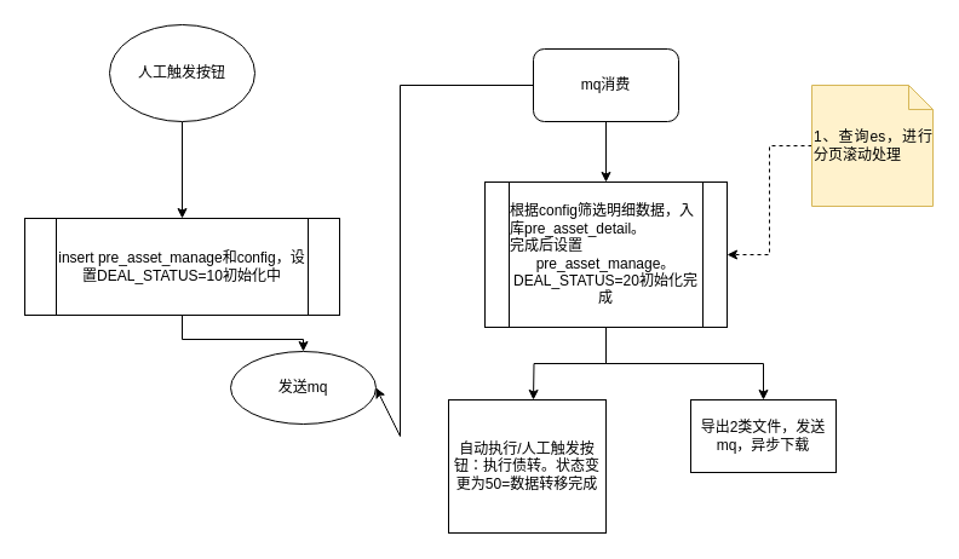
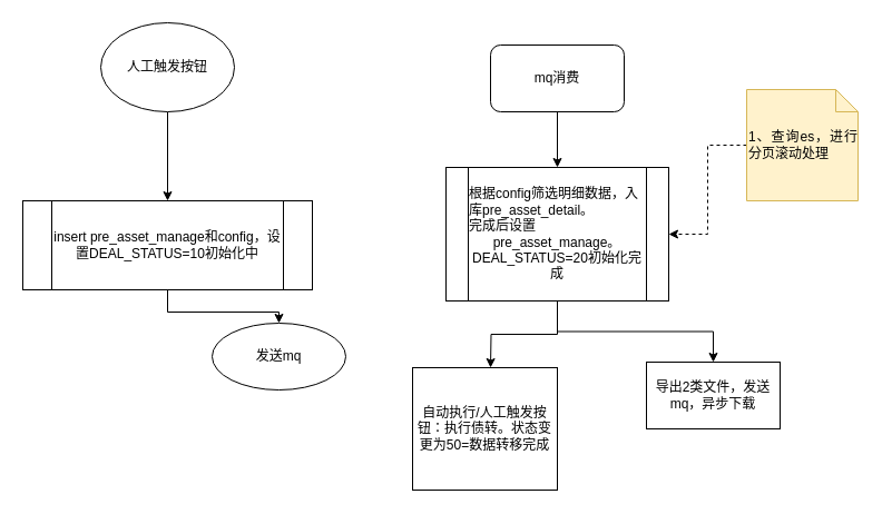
- <mxCell id="14" value="&lt;div style=&quot;text-align: justify&quot;&gt;&lt;span&gt;1、查询es，进行分页滚动处理&lt;/span&gt;&lt;/div&gt;" style="shape=note;size=20;whiteSpace=wrap;html=1;fillColor=#fff2cc;strokeColor=#d6b656;align=left;" vertex="1" parent="1"><mxGeometry x="670" y="70" width="100" height="100" as="geometry" /></mxCell>
+ <mxCell id="14" value="&lt;div style=&quot;text-align: justify&quot;&gt;&lt;span&gt;1、查询es，进行分页滚动处理&lt;/span&gt;&lt;/div&gt;" style="shape=note;size=20;whiteSpace=wrap;html=1;fillColor=#fff2cc;strokeColor=#d6b656;align=left;" vertex="1" parent="1"><mxGeometry x="670" y="80" width="100" height="100" as="geometry" /></mxCell>
- <mxCell id="7" value="" style="endArrow=classic;html=1;rounded=0;entryX=1;entryY=0.5;entryDx=0;entryDy=0;exitX=0;exitY=0.5;exitDx=0;exitDy=0;" edge="1" parent="1" source="9" target="6"><mxGeometry width="50" height="50" relative="1" as="geometry"><mxPoint x="320" y="360" as="sourcePoint" /><mxPoint x="330" y="410" as="targetPoint" /><Array as="points"><mxPoint x="330" y="70" /><mxPoint x="330" y="360" /></Array></mxGeometry></mxCell>
- <mxCell id="15" value="导出2类文件，发送mq，异步下载" style="whiteSpace=wrap;html=1;rounded=0;" vertex="1" parent="1"><mxGeometry x="570" y="330" width="120" height="60" as="geometry" /></mxCell>
+ <mxCell id="15" value="导出2类文件，发送mq，异步下载" style="whiteSpace=wrap;html=1;rounded=0;" vertex="1" parent="1"><mxGeometry x="580" y="325" width="120" height="60" as="geometry" /></mxCell>
